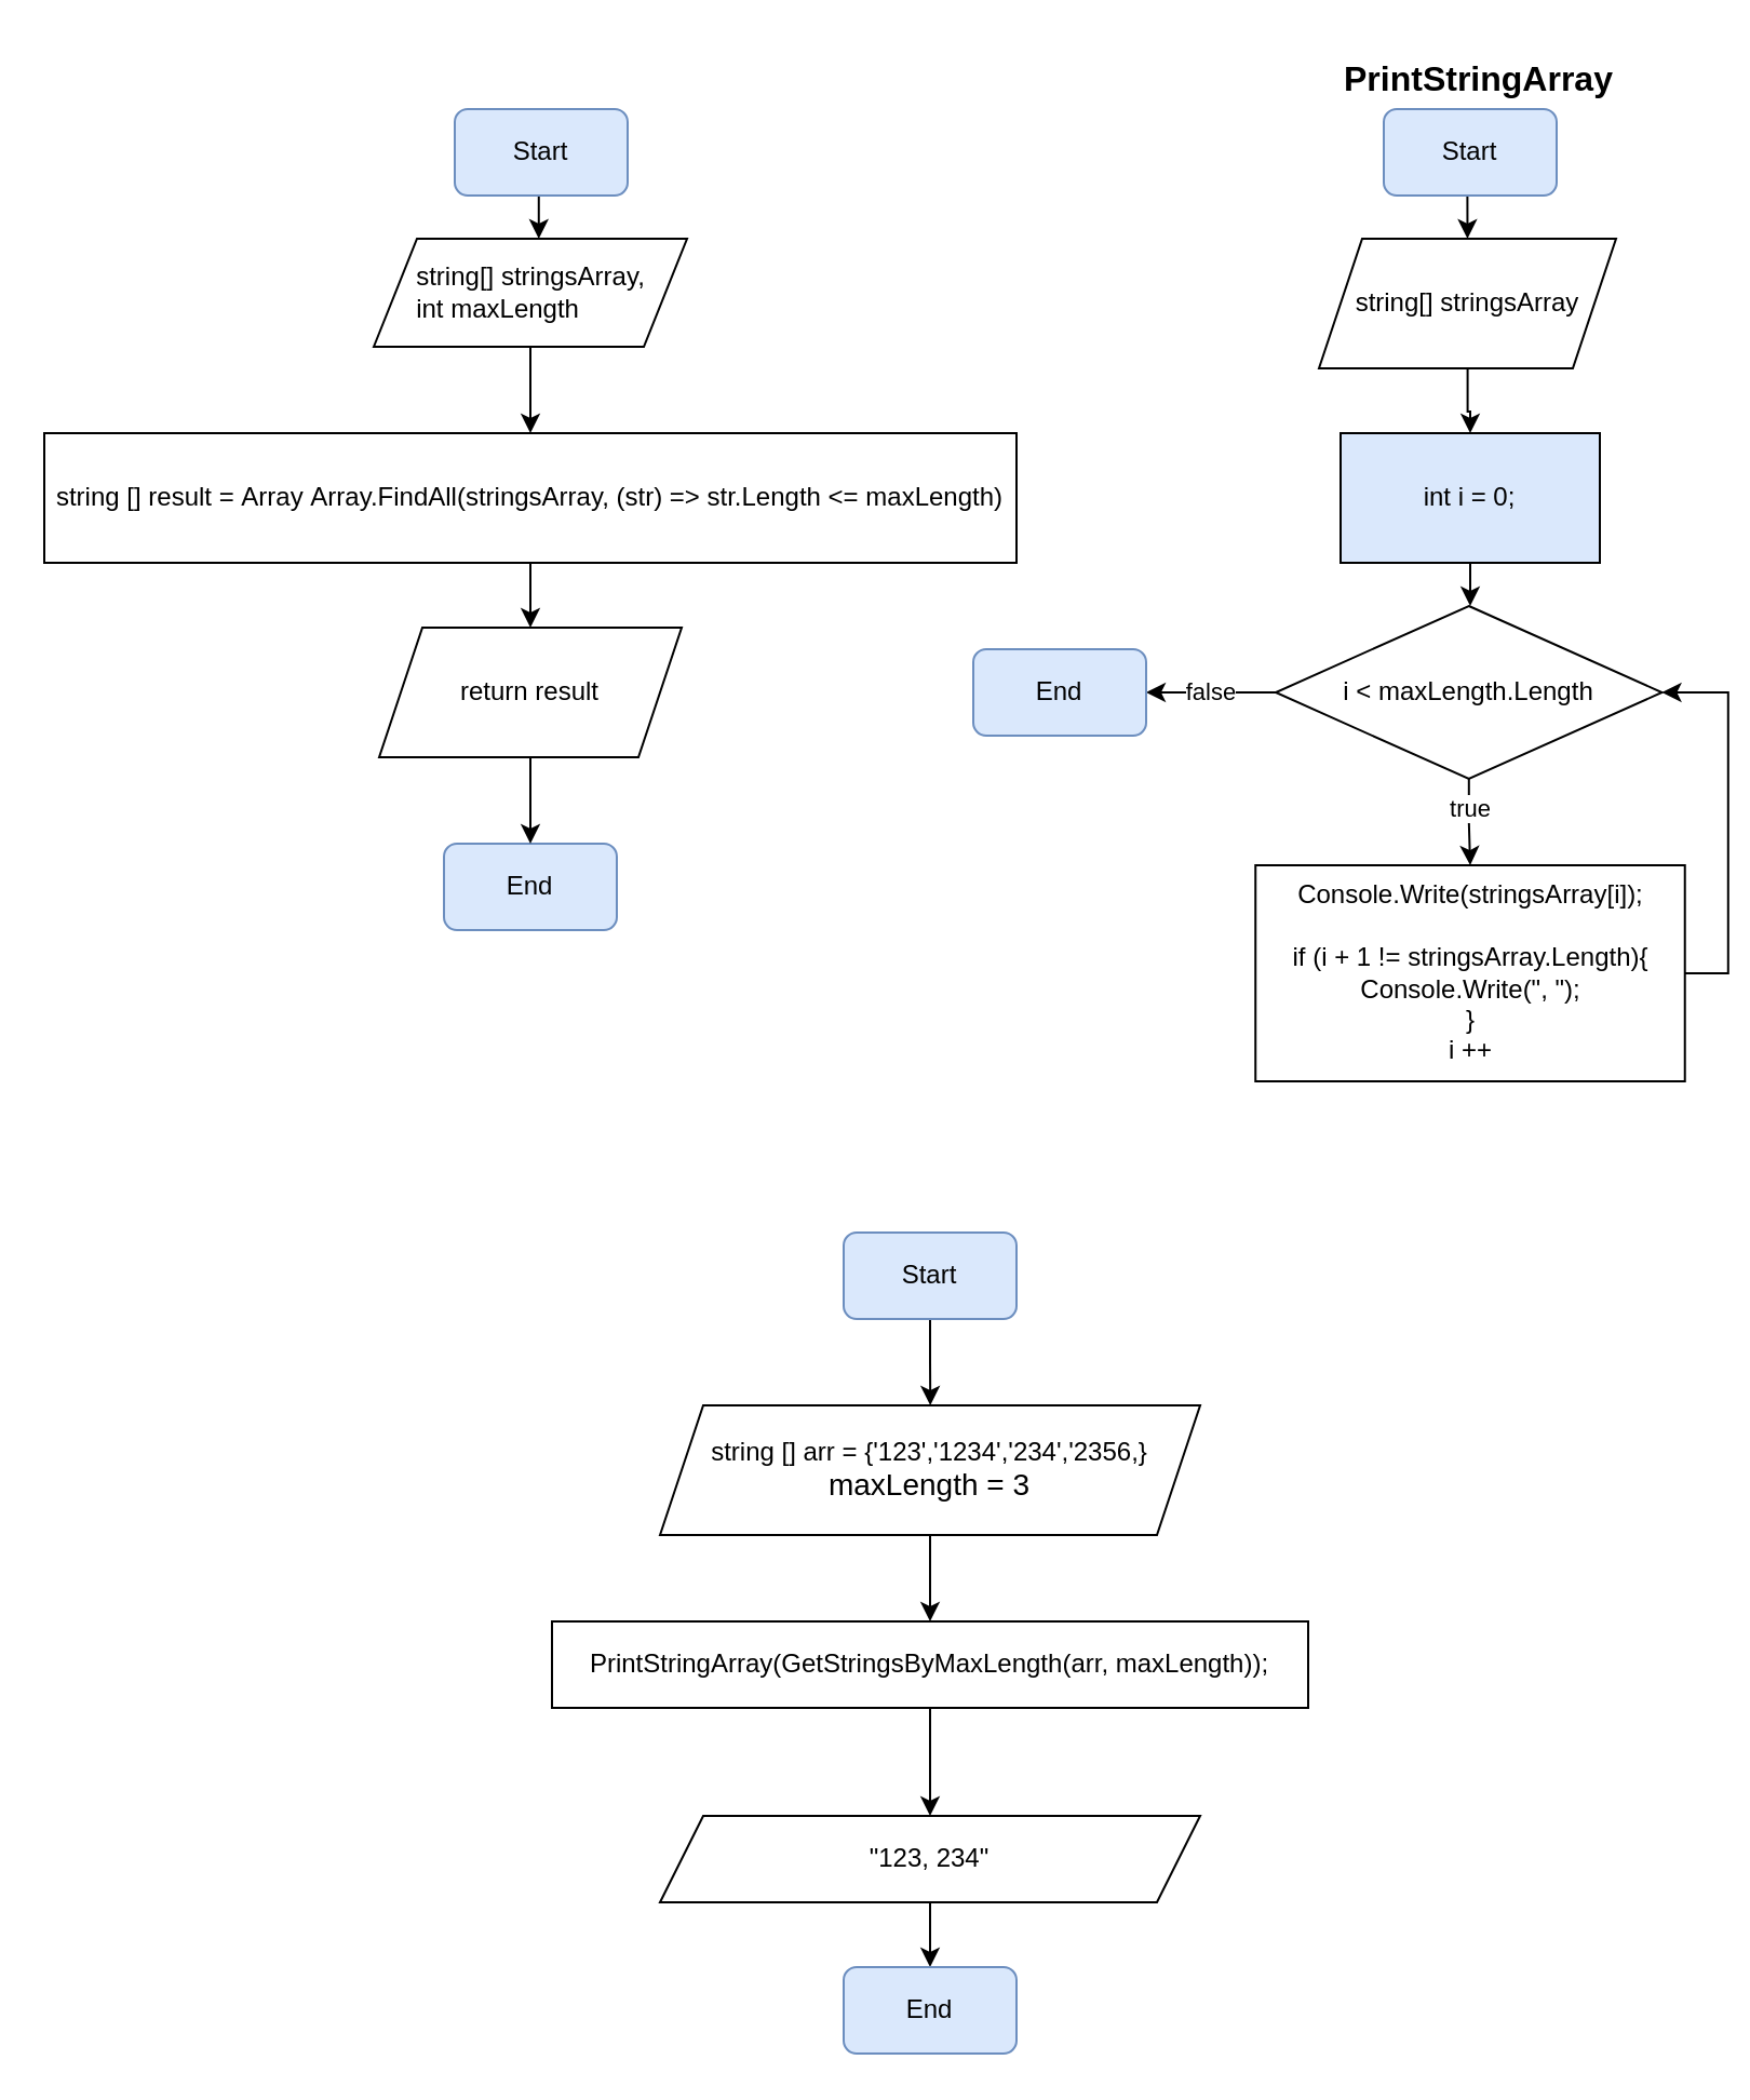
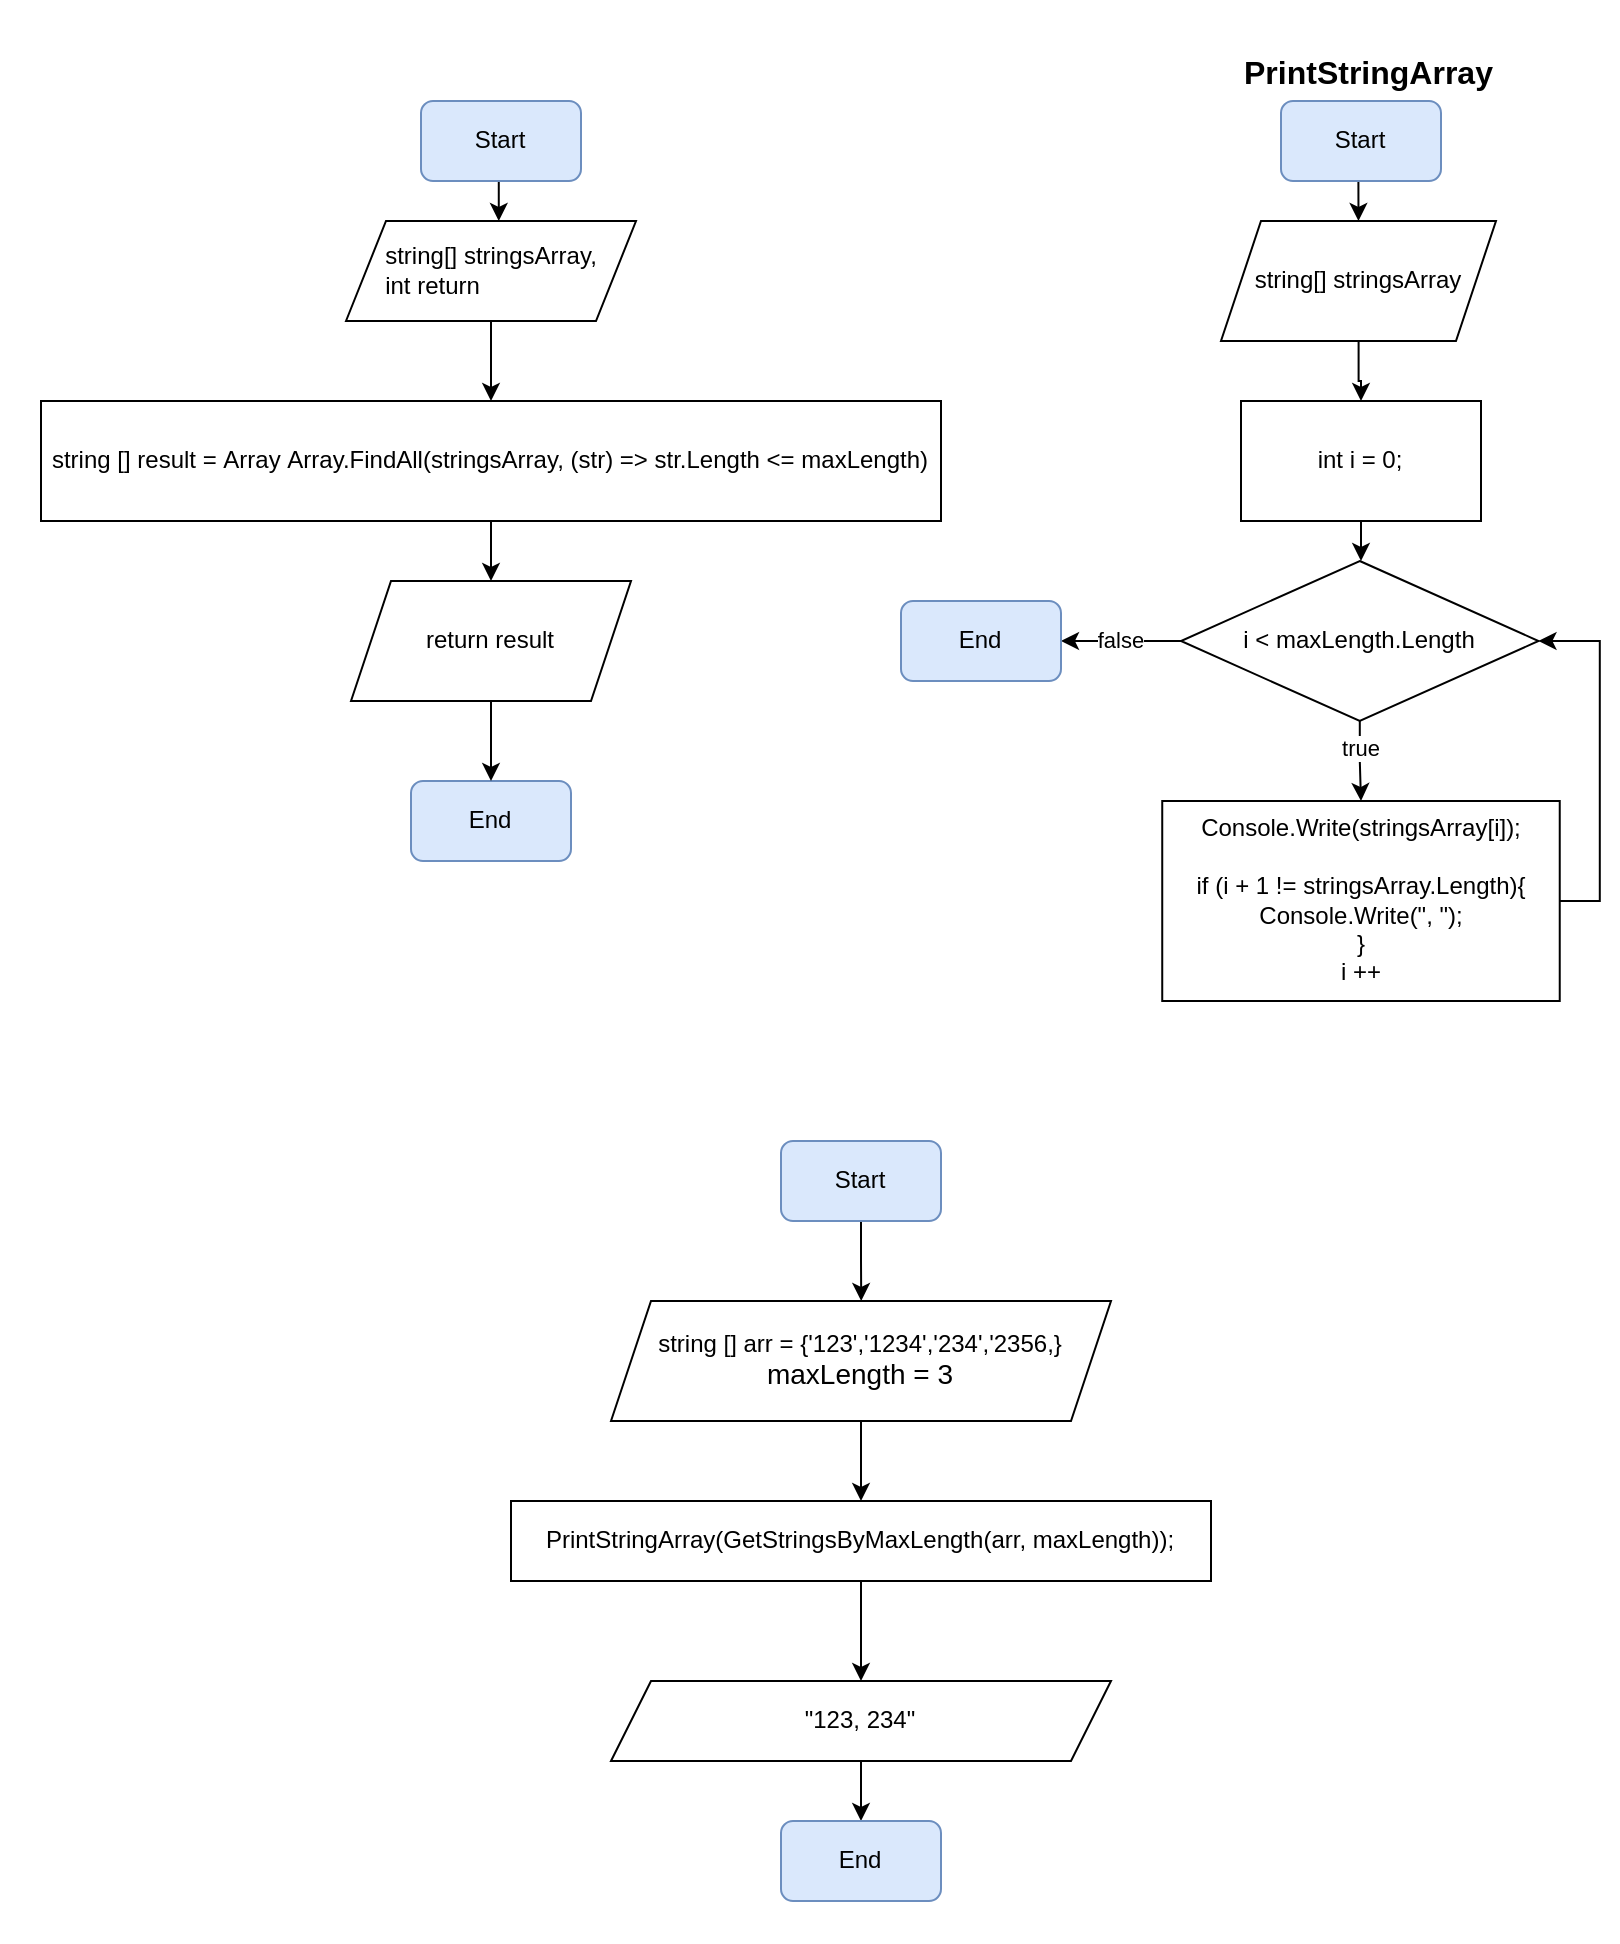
- <mxCell id="7" value="&lt;div style=&quot;border-color: var(--border-color); text-align: justify;&quot;&gt;string[] stringsArray,&lt;/div&gt;&lt;div style=&quot;border-color: var(--border-color); text-align: justify;&quot;&gt;&lt;span style=&quot;border-color: var(--border-color); background-color: initial;&quot;&gt;int maxLength&lt;/span&gt;&lt;/div&gt;" style="shape=parallelogram;perimeter=parallelogramPerimeter;whiteSpace=wrap;html=1;fixedSize=1;" vertex="1" parent="1"><mxGeometry x="172.5" y="110" width="145" height="50" as="geometry" /></mxCell>
+ <mxCell id="7" value="&lt;div style=&quot;border-color: var(--border-color); text-align: justify;&quot;&gt;string[] stringsArray,&lt;/div&gt;&lt;div style=&quot;border-color: var(--border-color); text-align: justify;&quot;&gt;&lt;span style=&quot;border-color: var(--border-color); background-color: initial;&quot;&gt;int return&lt;/span&gt;&lt;/div&gt;" style="shape=parallelogram;perimeter=parallelogramPerimeter;whiteSpace=wrap;html=1;fixedSize=1;" vertex="1" parent="1"><mxGeometry x="172.5" y="110" width="145" height="50" as="geometry" /></mxCell>
- <mxCell id="17" value="int i = 0;" style="whiteSpace=wrap;html=1;fillColor=#dae8fc;" vertex="1" parent="1"><mxGeometry x="620" y="200" width="120" height="60" as="geometry" /></mxCell>
+ <mxCell id="17" value="int i = 0;" style="whiteSpace=wrap;html=1;" vertex="1" parent="1"><mxGeometry x="620" y="200" width="120" height="60" as="geometry" /></mxCell>
